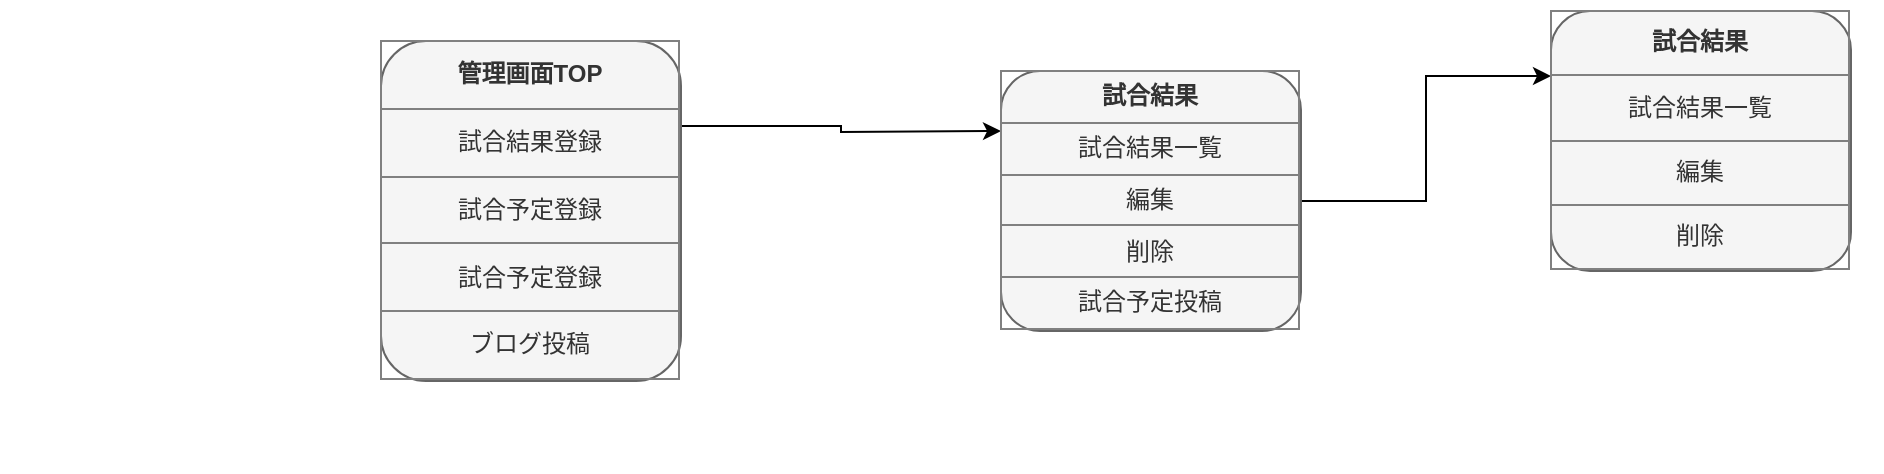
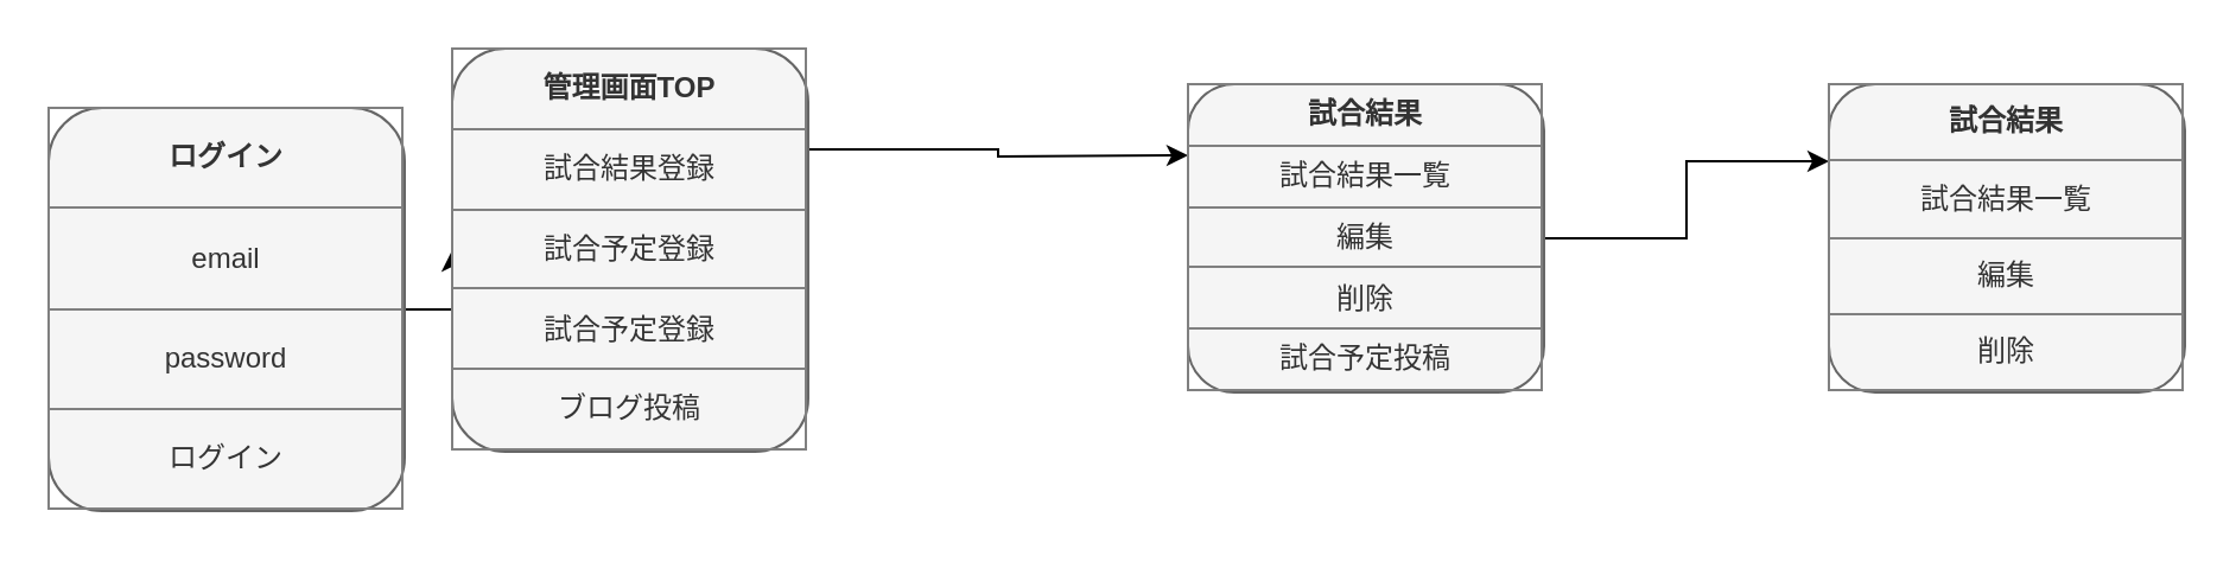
- <mxCell id="8" value="&lt;table border=&quot;1&quot; width=&quot;100%&quot; cellpadding=&quot;4&quot; style=&quot;width: 100% ; height: 100% ; border-collapse: collapse&quot;&gt;&lt;tbody&gt;&lt;tr&gt;&lt;th&gt;試合結果&lt;/th&gt;&lt;/tr&gt;&lt;tr&gt;&lt;td&gt;試合結果一覧&lt;/td&gt;&lt;/tr&gt;&lt;tr&gt;&lt;td&gt;編集&lt;/td&gt;&lt;/tr&gt;&lt;tr&gt;&lt;td&gt;削除&lt;br&gt;&lt;/td&gt;&lt;/tr&gt;&lt;/tbody&gt;&lt;/table&gt;" style="text;html=1;overflow=fill;fillColor=#f5f5f5;strokeColor=#666666;fontColor=#333333;rounded=1;align=center;" vertex="1" parent="1"><mxGeometry x="775" y="5" width="150" height="130" as="geometry" /></mxCell>
+ <mxCell id="8" value="&lt;table border=&quot;1&quot; width=&quot;100%&quot; cellpadding=&quot;4&quot; style=&quot;width: 100% ; height: 100% ; border-collapse: collapse&quot;&gt;&lt;tbody&gt;&lt;tr&gt;&lt;th&gt;試合結果&lt;/th&gt;&lt;/tr&gt;&lt;tr&gt;&lt;td&gt;試合結果一覧&lt;/td&gt;&lt;/tr&gt;&lt;tr&gt;&lt;td&gt;編集&lt;/td&gt;&lt;/tr&gt;&lt;tr&gt;&lt;td&gt;削除&lt;br&gt;&lt;/td&gt;&lt;/tr&gt;&lt;/tbody&gt;&lt;/table&gt;" style="text;html=1;overflow=fill;fillColor=#f5f5f5;strokeColor=#666666;fontColor=#333333;rounded=1;align=center;" vertex="1" parent="1"><mxGeometry x="770" width="150" height="130" as="geometry" y="35" /></mxCell>
+ <mxCell id="3" value="&lt;table border=&quot;1&quot; width=&quot;100%&quot; cellpadding=&quot;4&quot; style=&quot;width: 100% ; height: 100% ; border-collapse: collapse&quot;&gt;&lt;tbody&gt;&lt;tr&gt;&lt;th&gt;&lt;b&gt;ログイン&lt;/b&gt;&lt;/th&gt;&lt;/tr&gt;&lt;tr&gt;&lt;td&gt;email&lt;/td&gt;&lt;/tr&gt;&lt;tr&gt;&lt;td&gt;password&lt;br&gt;&lt;/td&gt;&lt;/tr&gt;&lt;tr&gt;&lt;td&gt;ログイン&lt;/td&gt;&lt;/tr&gt;&lt;/tbody&gt;&lt;/table&gt;" style="text;html=1;overflow=fill;fillColor=#f5f5f5;strokeColor=#666666;fontColor=#333333;rounded=1;align=center;" parent="1" vertex="1"><mxGeometry x="20" y="45" width="150" height="170" as="geometry" /></mxCell>
+ <mxCell id="2" style="edgeStyle=orthogonalEdgeStyle;rounded=0;orthogonalLoop=1;jettySize=auto;html=1;entryX=0;entryY=0.5;entryDx=0;entryDy=0;" parent="1" source="3" target="5" edge="1"><mxGeometry relative="1" as="geometry" /></mxCell>
